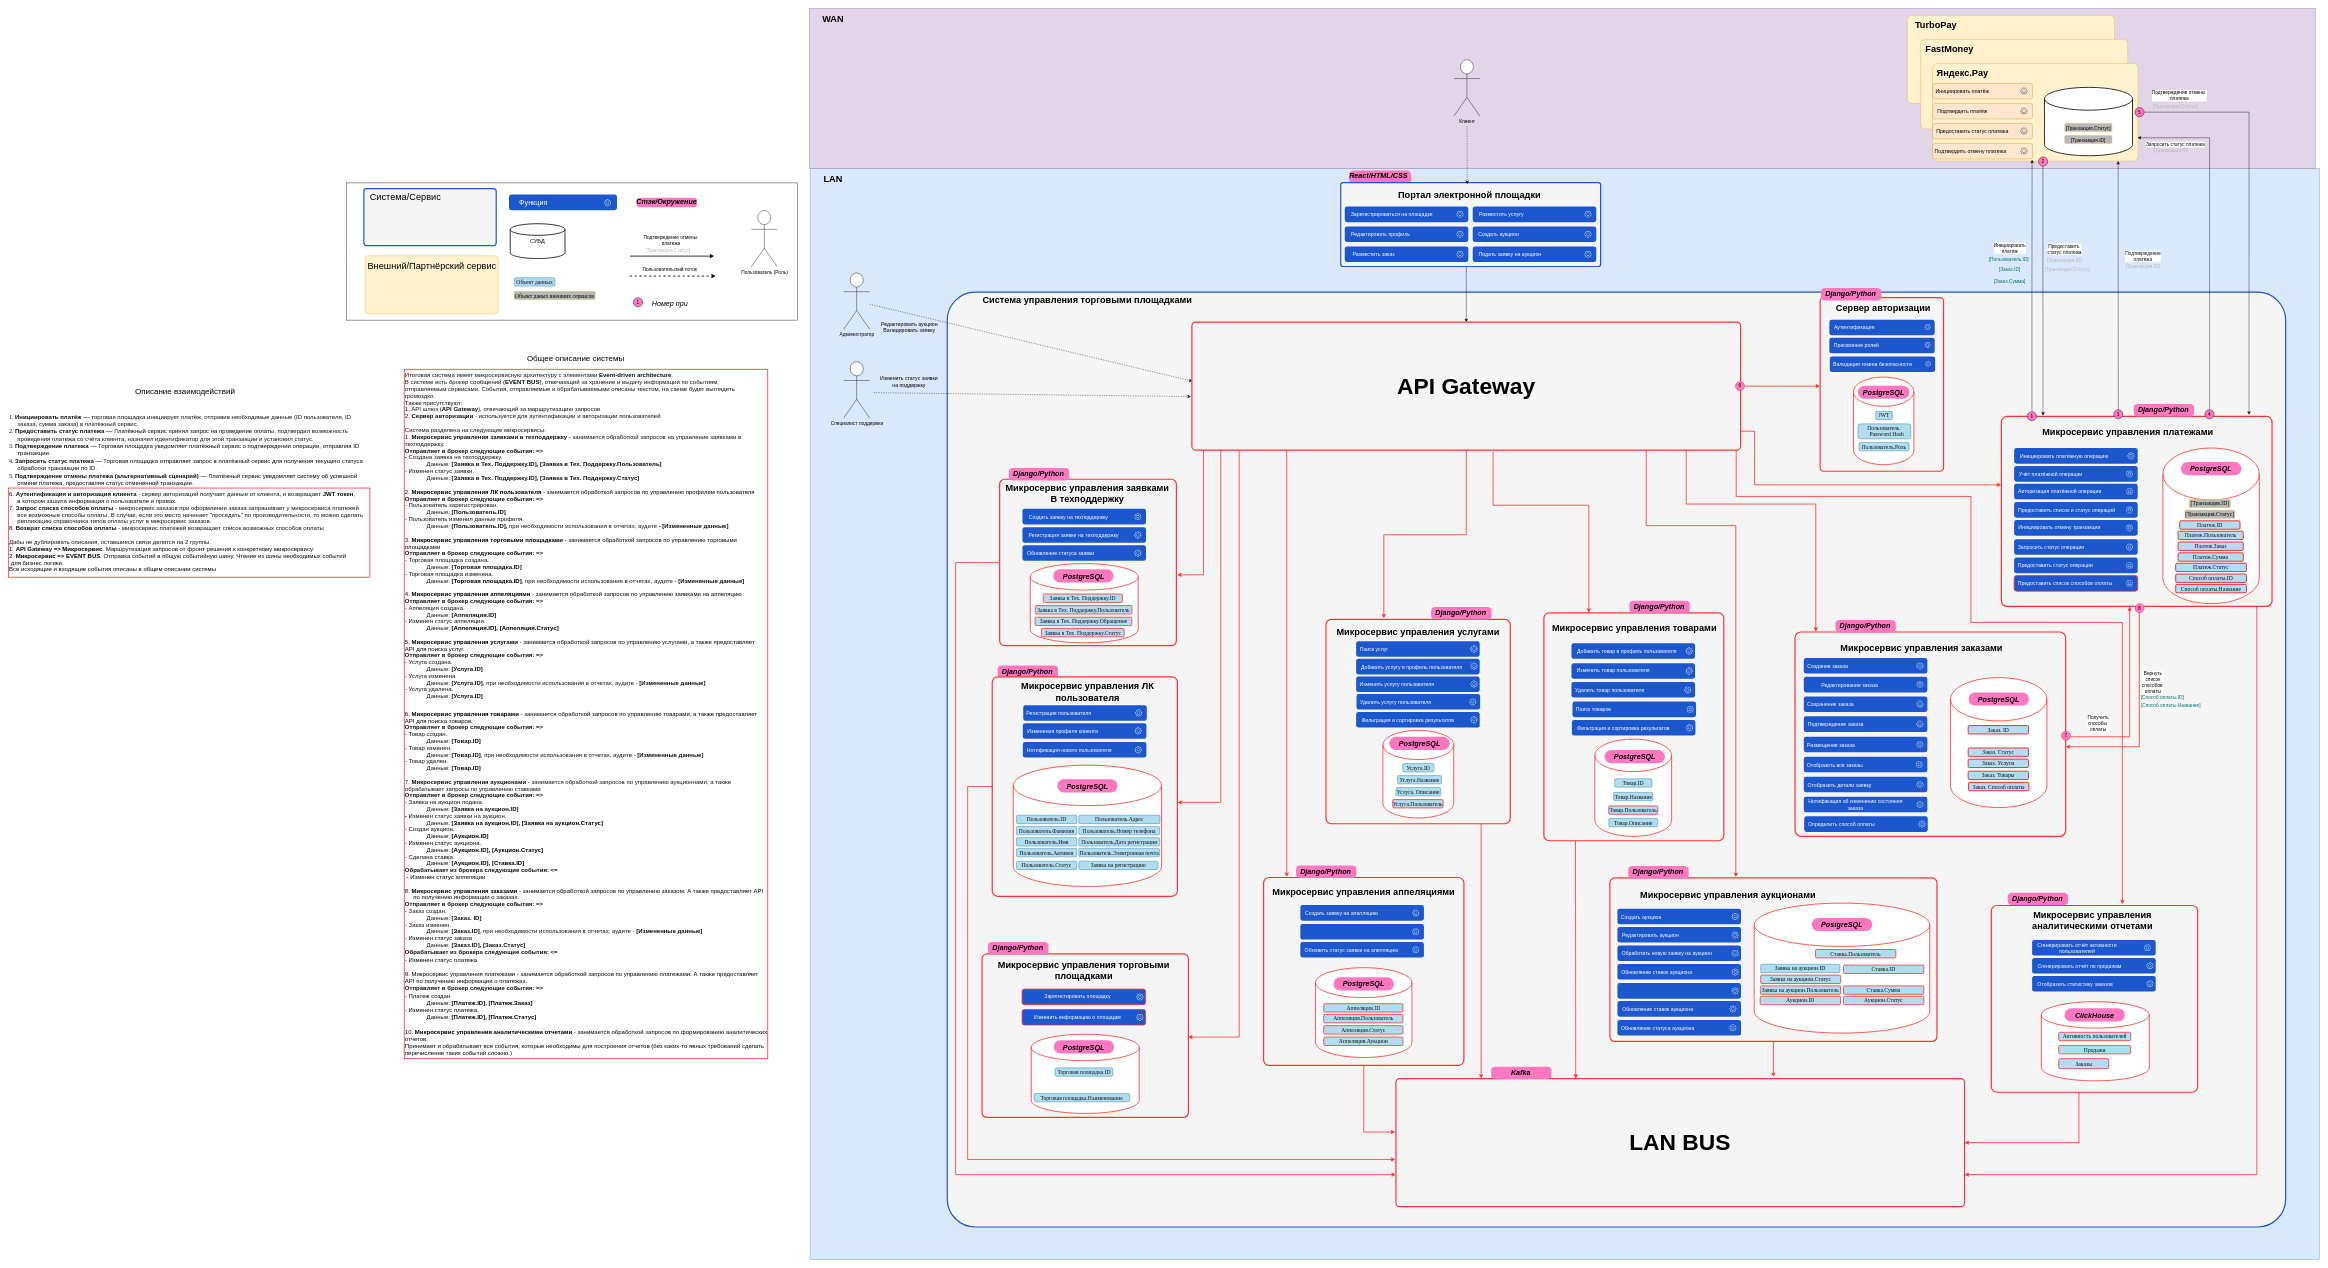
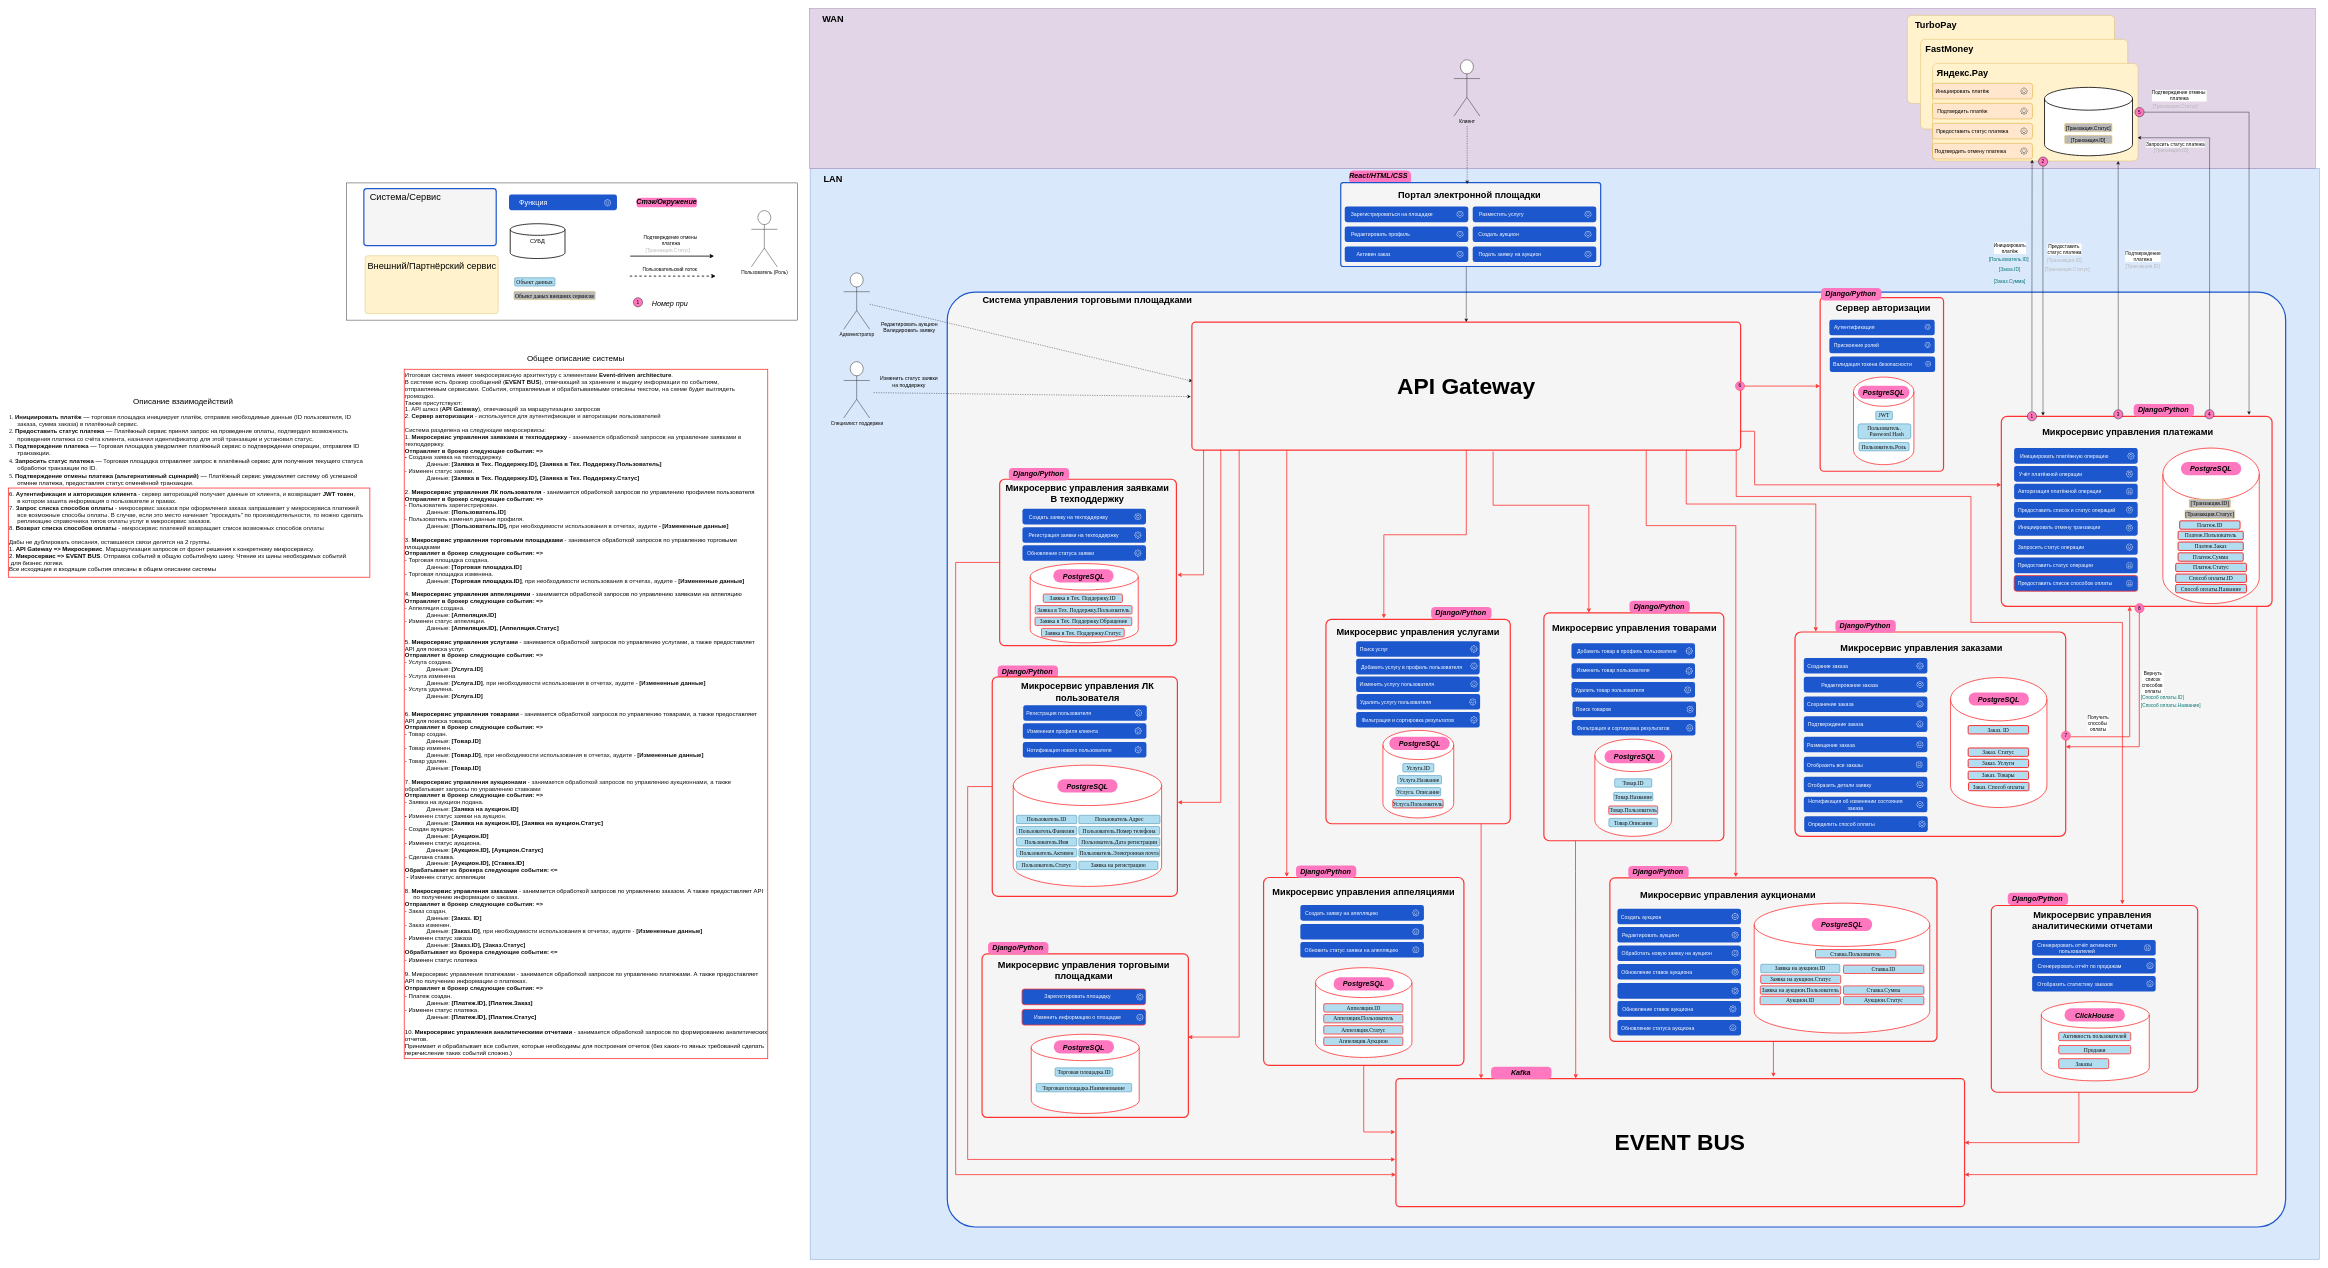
- <mxCell id="459" value="Разместить заказ" style="text;html=1;align=center;verticalAlign=middle;whiteSpace=wrap;rounded=1;fontSize=13;fontColor=#FFFFFF;" parent="456" vertex="1"><mxGeometry x="14" y="3" width="117" height="30" as="geometry" /></mxCell>
+ <mxCell id="459" value="Активен заказ" style="text;html=1;align=center;verticalAlign=middle;whiteSpace=wrap;rounded=1;fontSize=13;fontColor=#FFFFFF;" parent="456" vertex="1"><mxGeometry x="14" y="3" width="117" height="30" as="geometry" /></mxCell>
- <mxCell id="28" value="&lt;font style=&quot;font-size: 20px;&quot;&gt;Описание взаимодействий&lt;/font&gt;" style="text;html=1;align=center;verticalAlign=middle;whiteSpace=wrap;rounded=0;" parent="1" vertex="1"><mxGeometry x="307" y="962" width="310" height="30" as="geometry" /></mxCell>
+ <mxCell id="28" value="&lt;font style=&quot;font-size: 20px;&quot;&gt;Описание взаимодействий&lt;/font&gt;" style="text;html=1;align=center;verticalAlign=middle;whiteSpace=wrap;rounded=0;" parent="1" vertex="1"><mxGeometry x="302" y="987" width="310" height="30" as="geometry" /></mxCell>
- <mxCell id="293" value="&lt;p style=&quot;margin: 0px 0px 0px 13px; text-indent: -13px; font-variant-numeric: normal; font-variant-east-asian: normal; font-variant-alternates: normal; font-kerning: auto; font-optical-sizing: auto; font-feature-settings: normal; font-variation-settings: normal; font-variant-position: normal; font-stretch: normal; font-size: 14px; line-height: normal; color: rgb(14, 14, 14); text-align: start;&quot; class=&quot;p1&quot;&gt;&lt;font face=&quot;Times New Roman&quot;&gt;Торговая площадка.Наименование&lt;/font&gt;&lt;/p&gt;" style="rounded=1;whiteSpace=wrap;html=1;fillColor=#b1ddf0;strokeColor=#10739e;" parent="286" vertex="1"><mxGeometry x="150.25" y="349" width="239" height="21" as="geometry" /></mxCell>
+ <mxCell id="293" value="&lt;p style=&quot;margin: 0px 0px 0px 13px; text-indent: -13px; font-variant-numeric: normal; font-variant-east-asian: normal; font-variant-alternates: normal; font-kerning: auto; font-optical-sizing: auto; font-feature-settings: normal; font-variation-settings: normal; font-variant-position: normal; font-stretch: normal; font-size: 14px; line-height: normal; color: rgb(14, 14, 14); text-align: start;&quot; class=&quot;p1&quot;&gt;&lt;font face=&quot;Times New Roman&quot;&gt;Торговая площадка.Наименование&lt;/font&gt;&lt;/p&gt;" style="rounded=1;whiteSpace=wrap;html=1;fillColor=#b1ddf0;strokeColor=#10739e;" parent="286" vertex="1"><mxGeometry x="155.25" y="324" width="239" height="21" as="geometry" /></mxCell>
- <mxCell id="428" value="LAN BUS" style="text;html=1;align=center;verticalAlign=middle;whiteSpace=wrap;rounded=1;shadow=0;fontSize=57;fontStyle=1" parent="426" vertex="1"><mxGeometry x="-42.732" y="86.038" width="1147.465" height="147.925" as="geometry" /></mxCell>
+ <mxCell id="428" value="EVENT BUS" style="text;html=1;align=center;verticalAlign=middle;whiteSpace=wrap;rounded=1;shadow=0;fontSize=57;fontStyle=1" parent="426" vertex="1"><mxGeometry x="-42.732" y="86.038" width="1147.465" height="147.925" as="geometry" /></mxCell>
